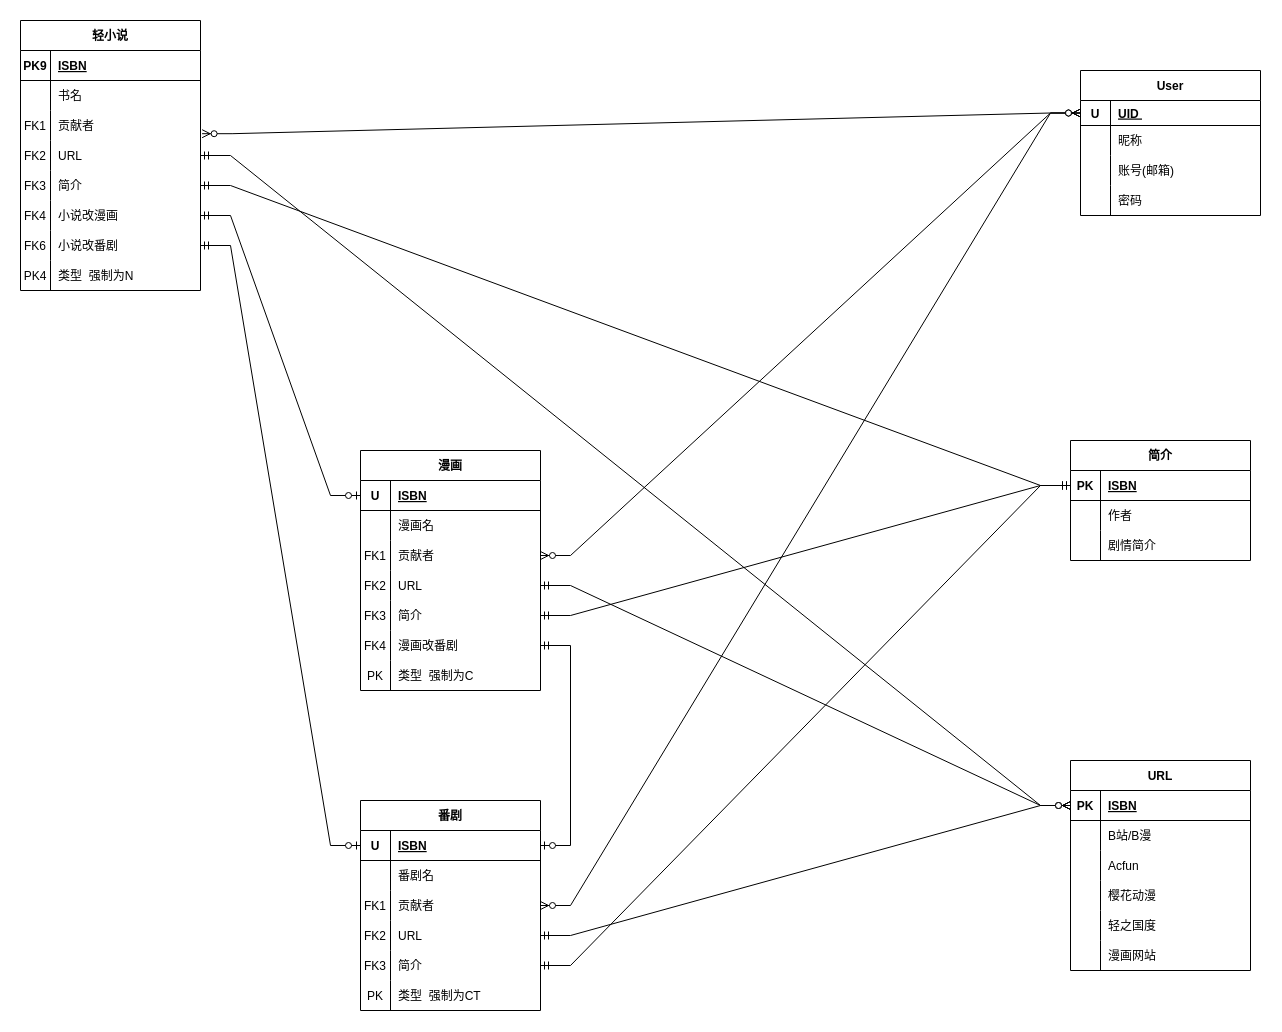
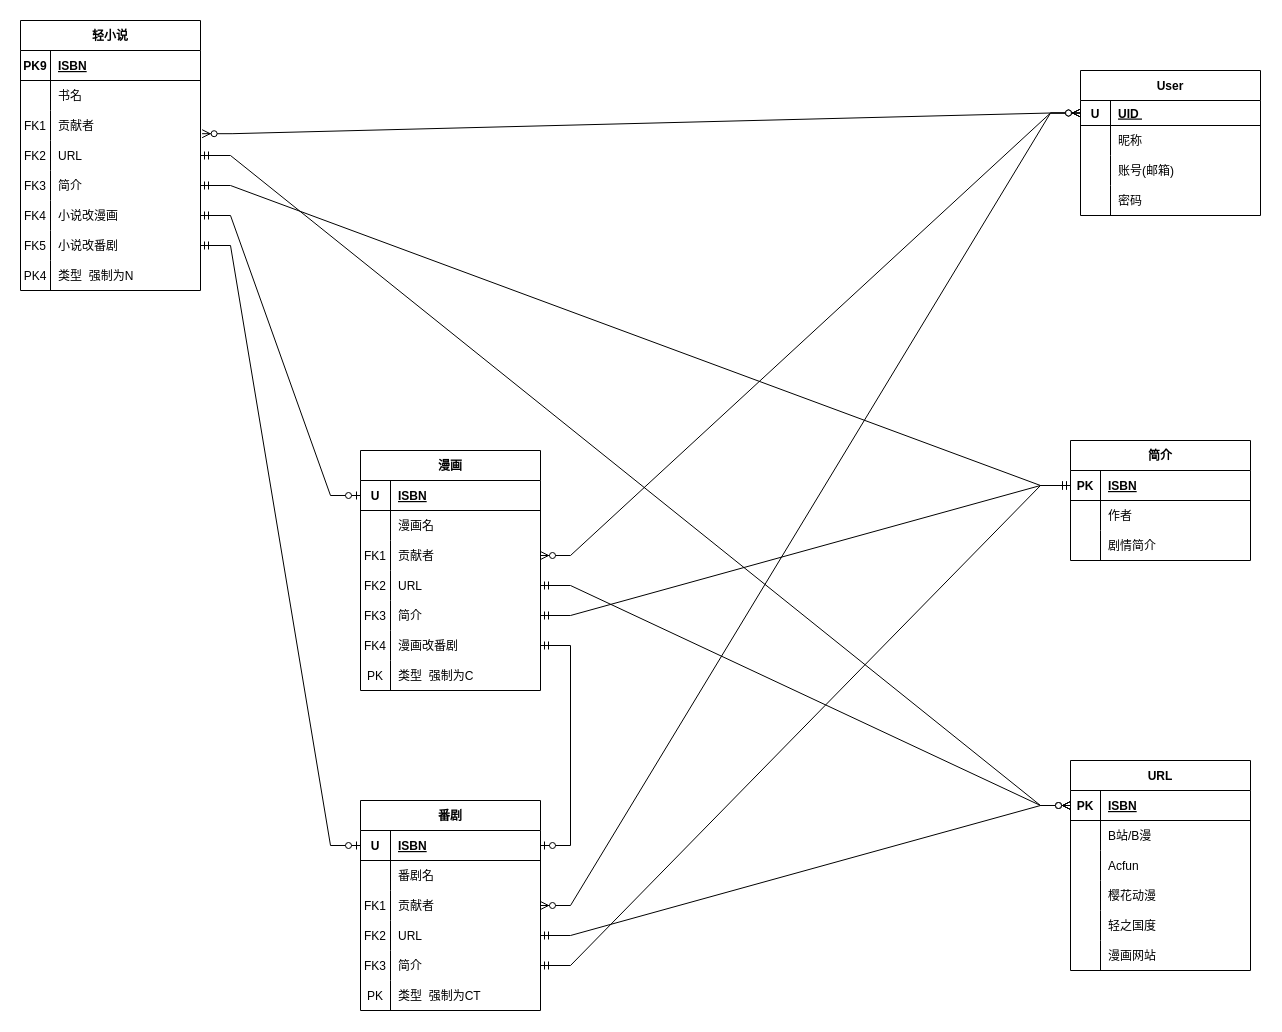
- <mxCell id="35" value="FK6" style="shape=partialRectangle;connectable=0;fillColor=none;top=0;left=0;bottom=0;right=0;editable=1;overflow=hidden;" parent="34" vertex="1"><mxGeometry width="30" height="30" as="geometry"><mxRectangle width="30" height="30" as="alternateBounds" /></mxGeometry></mxCell>
+ <mxCell id="35" value="FK5" style="shape=partialRectangle;connectable=0;fillColor=none;top=0;left=0;bottom=0;right=0;editable=1;overflow=hidden;" parent="34" vertex="1"><mxGeometry width="30" height="30" as="geometry"><mxRectangle width="30" height="30" as="alternateBounds" /></mxGeometry></mxCell>
